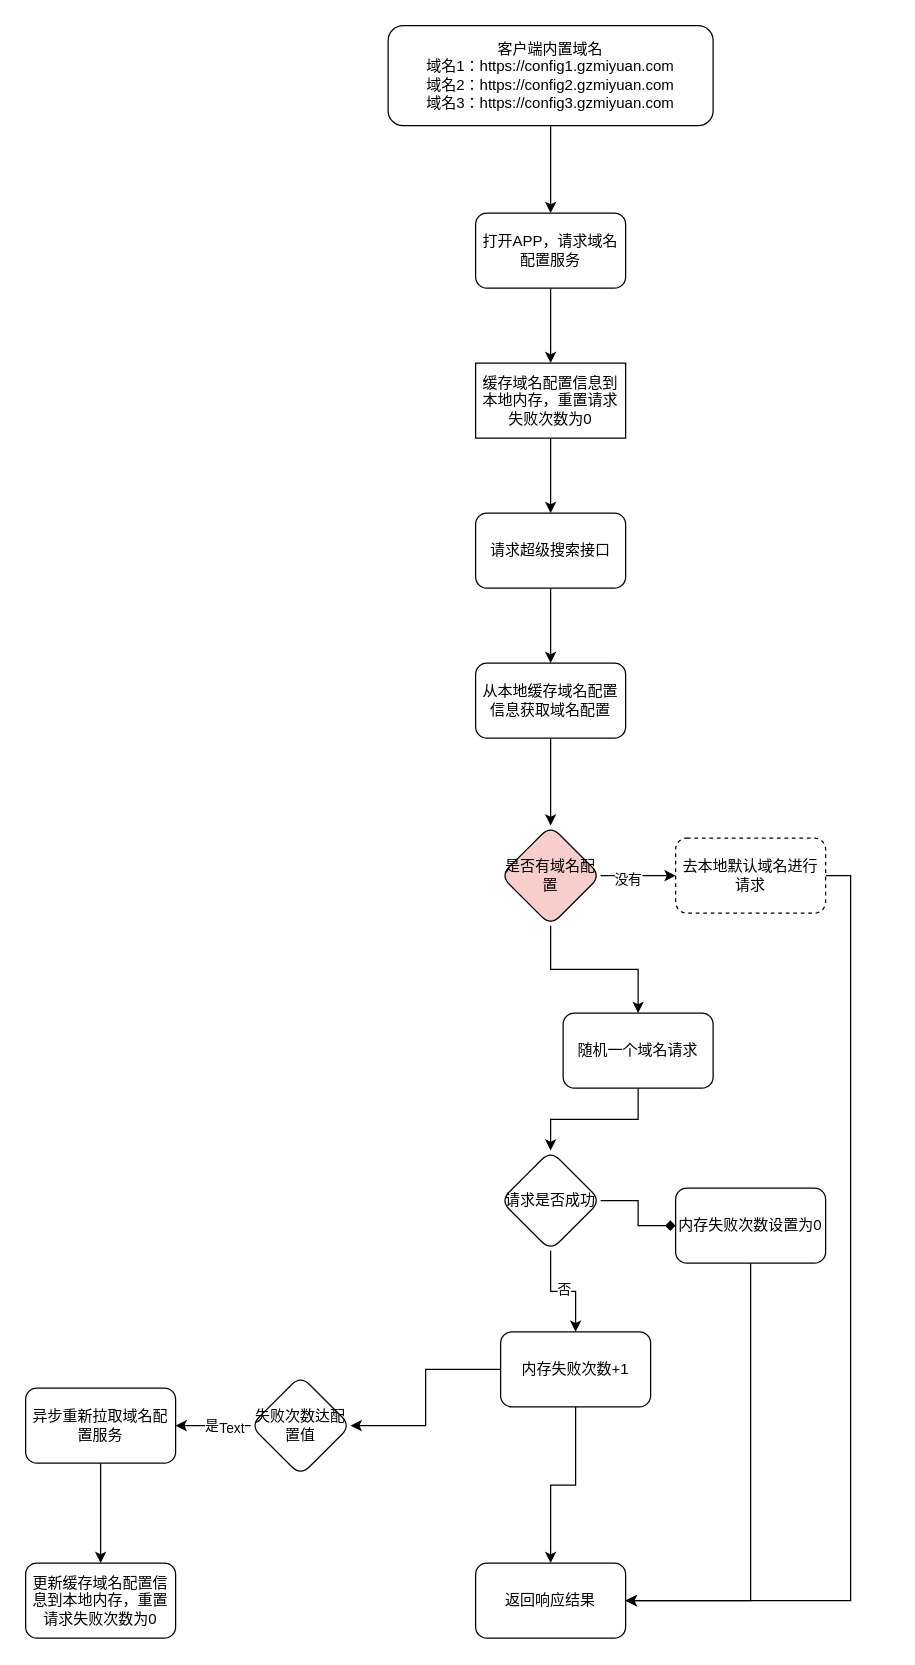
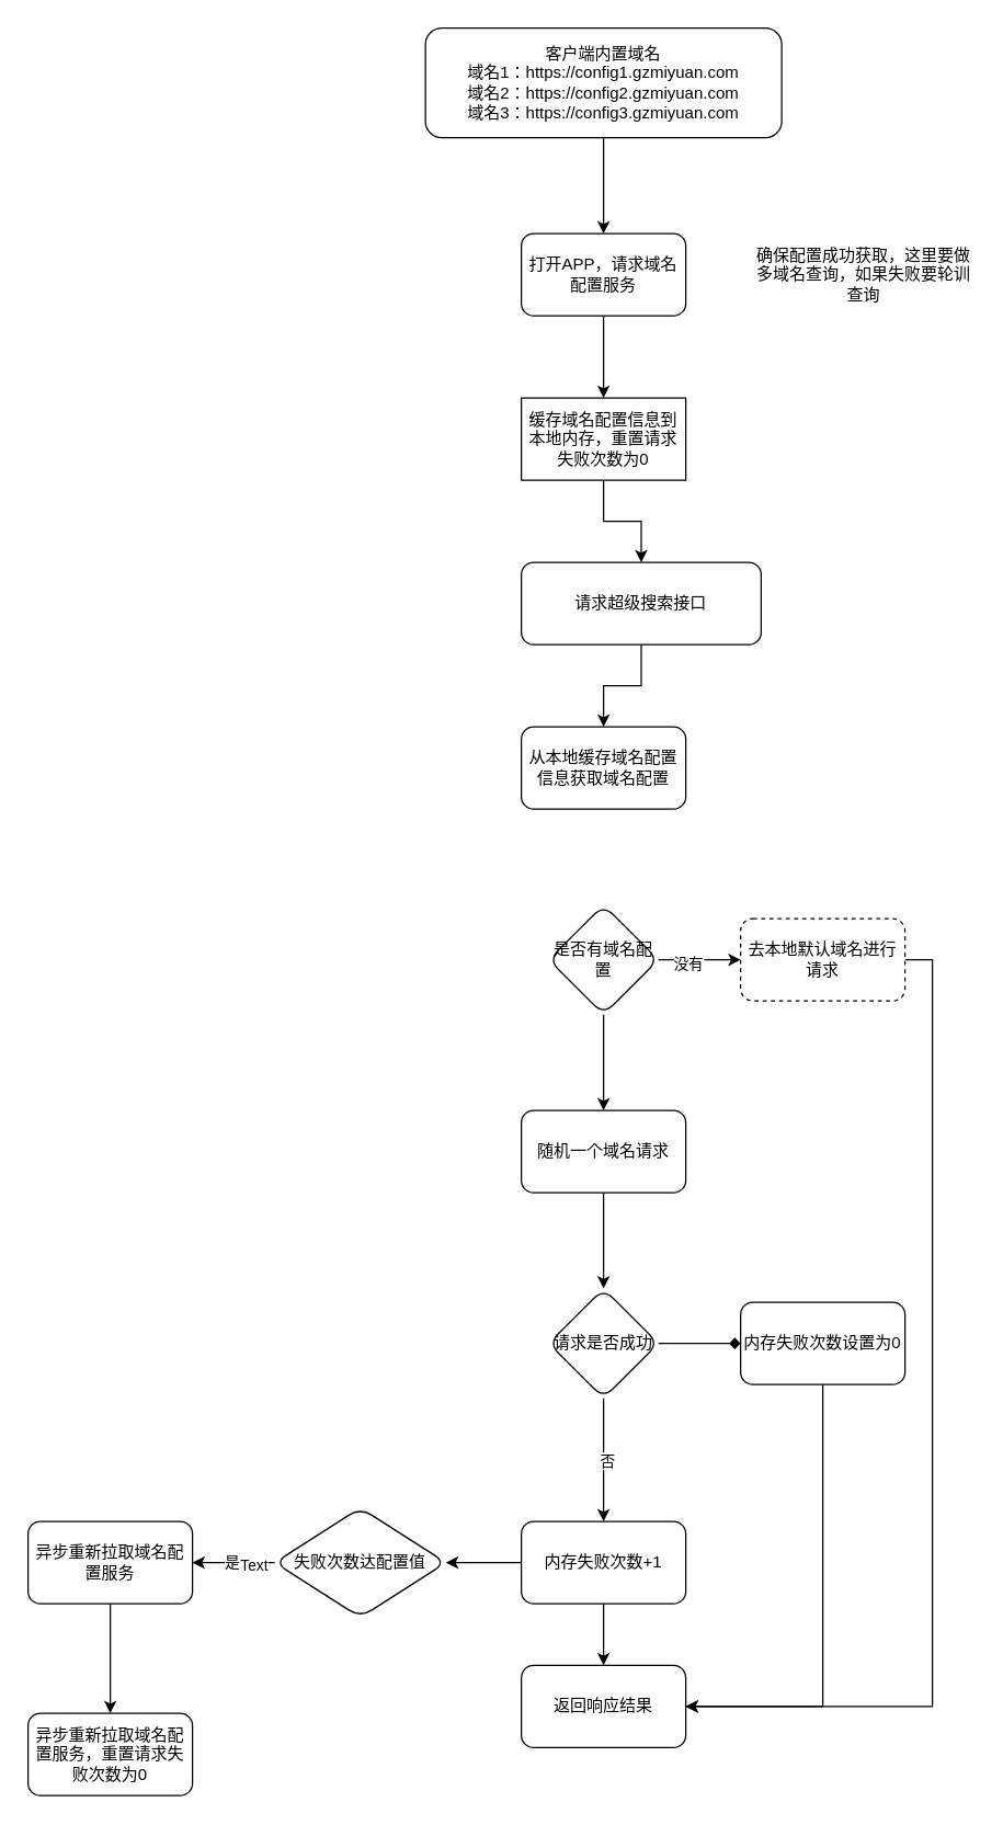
+ <mxCell id="6" value="确保配置成功获取，这里要做多域名查询，如果失败要轮训查询" style="text;html=1;align=center;verticalAlign=middle;whiteSpace=wrap;rounded=0;" vertex="1" parent="1"><mxGeometry x="550" y="177.5" width="160" height="45" as="geometry" /></mxCell>
- <mxCell id="10" value="请求超级搜索接口" style="rounded=1;whiteSpace=wrap;html=1;" vertex="1" parent="1"><mxGeometry x="380" y="410" width="120" height="60" as="geometry" /></mxCell>
+ <mxCell id="10" value="请求超级搜索接口" style="rounded=1;whiteSpace=wrap;html=1;" vertex="1" parent="1"><mxGeometry x="380" y="410" width="175" height="60" as="geometry" /></mxCell>
- <mxCell id="11" value="" style="edgeStyle=orthogonalEdgeStyle;rounded=0;orthogonalLoop=1;jettySize=auto;html=1;" edge="1" parent="1" source="12" target="16"><mxGeometry relative="1" as="geometry" /></mxCell>
- <mxCell id="16" value="是否有域名配置" style="rhombus;whiteSpace=wrap;html=1;rounded=1;fillColor=#f8cecc;" vertex="1" parent="1"><mxGeometry x="400" y="660" width="80" height="80" as="geometry" /></mxCell>
+ <mxCell id="16" value="是否有域名配置" style="rhombus;whiteSpace=wrap;html=1;rounded=1;" vertex="1" parent="1"><mxGeometry x="400" y="660" width="80" height="80" as="geometry" /></mxCell>
- <mxCell id="20" value="随机一个域名请求" style="whiteSpace=wrap;html=1;rounded=1;" vertex="1" parent="1"><mxGeometry x="450" y="810" width="120" height="60" as="geometry" /></mxCell>
+ <mxCell id="20" value="随机一个域名请求" style="whiteSpace=wrap;html=1;rounded=1;" vertex="1" parent="1"><mxGeometry x="380" y="810" width="120" height="60" as="geometry" /></mxCell>
- <mxCell id="24" value="请求是否成功" style="rhombus;whiteSpace=wrap;html=1;rounded=1;" vertex="1" parent="1"><mxGeometry x="400" y="920" width="80" height="80" as="geometry" /></mxCell>
+ <mxCell id="24" value="请求是否成功" style="rhombus;whiteSpace=wrap;html=1;rounded=1;" vertex="1" parent="1"><mxGeometry x="400" y="940" width="80" height="80" as="geometry" /></mxCell>
- <mxCell id="27" value="内存失败次数+1" style="whiteSpace=wrap;html=1;rounded=1;" vertex="1" parent="1"><mxGeometry x="400" y="1065" width="120" height="60" as="geometry" /></mxCell>
+ <mxCell id="27" value="内存失败次数+1" style="whiteSpace=wrap;html=1;rounded=1;" vertex="1" parent="1"><mxGeometry x="380" y="1110" width="120" height="60" as="geometry" /></mxCell>
- <mxCell id="34" value="失败次数达配置值" style="rhombus;whiteSpace=wrap;html=1;rounded=1;" vertex="1" parent="1"><mxGeometry x="200" y="1100" width="80" height="80" as="geometry" /></mxCell>
+ <mxCell id="34" value="失败次数达配置值" style="rhombus;whiteSpace=wrap;html=1;rounded=1;" vertex="1" parent="1"><mxGeometry x="200" y="1100" width="125" height="80" as="geometry" /></mxCell>
- <mxCell id="37" value="更新缓存域名配置信息到本地内存，重置请求失败次数为0" style="whiteSpace=wrap;html=1;rounded=1;" vertex="1" parent="1"><mxGeometry x="20" y="1250" width="120" height="60" as="geometry" /></mxCell>
+ <mxCell id="37" value="异步重新拉取域名配置服务，重置请求失败次数为0" style="whiteSpace=wrap;html=1;rounded=1;" vertex="1" parent="1"><mxGeometry x="20" y="1250" width="120" height="60" as="geometry" /></mxCell>
- <mxCell id="28" value="返回响应结果" style="whiteSpace=wrap;html=1;rounded=1;" vertex="1" parent="1"><mxGeometry x="380" y="1250" width="120" height="60" as="geometry" /></mxCell>
+ <mxCell id="28" value="返回响应结果" style="whiteSpace=wrap;html=1;rounded=1;" vertex="1" parent="1"><mxGeometry x="380" y="1215" width="120" height="60" as="geometry" /></mxCell>
